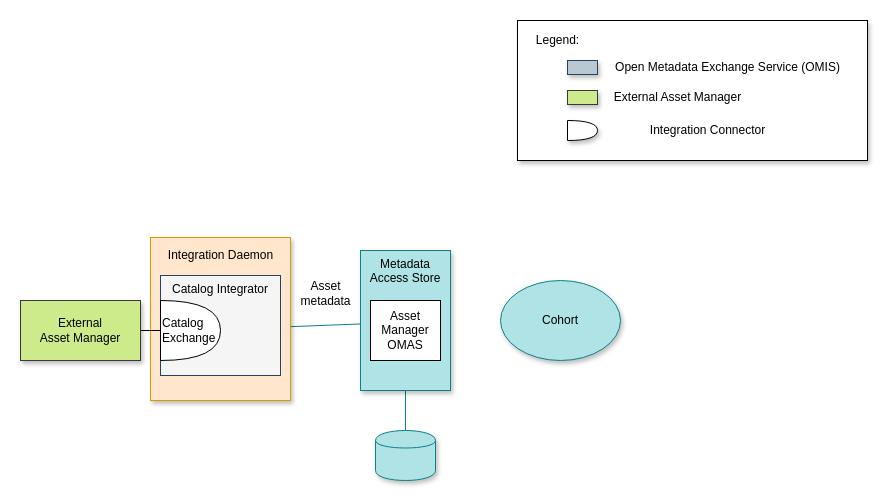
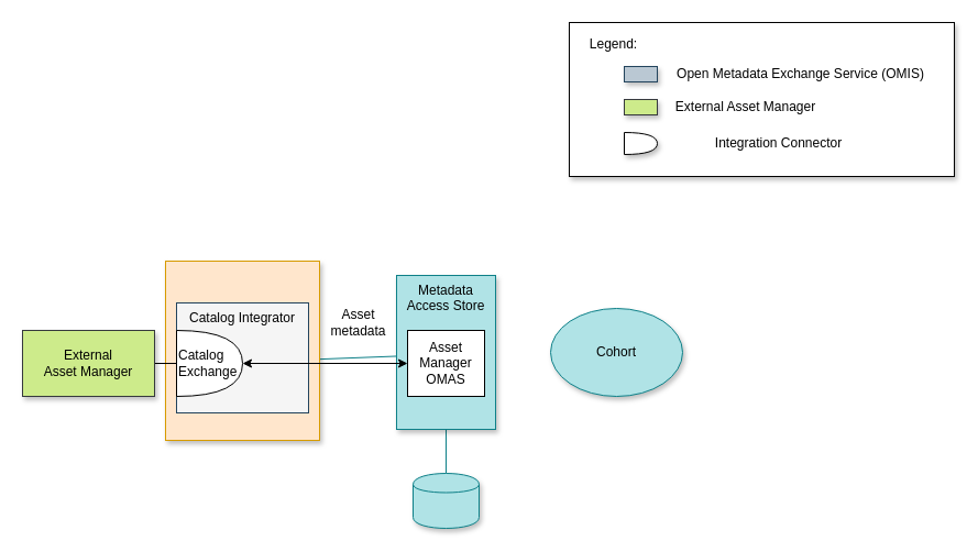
- <mxCell id="16" value="Integration Daemon" style="text;html=1;align=center;verticalAlign=middle;resizable=0;points=[];;autosize=1;" vertex="1" parent="1"><mxGeometry x="160" y="245" width="120" height="20" as="geometry" /></mxCell>
+ <mxCell id="13" style="edgeStyle=orthogonalEdgeStyle;rounded=0;orthogonalLoop=1;jettySize=auto;html=1;exitX=1;exitY=0.5;exitDx=0;exitDy=0;exitPerimeter=0;entryX=0;entryY=0.5;entryDx=0;entryDy=0;endArrow=classic;endFill=1;startArrow=classic;startFill=1;" edge="1" parent="1" source="14" target="8"><mxGeometry relative="1" as="geometry"><mxPoint x="370" y="313" as="targetPoint" /></mxGeometry></mxCell>
